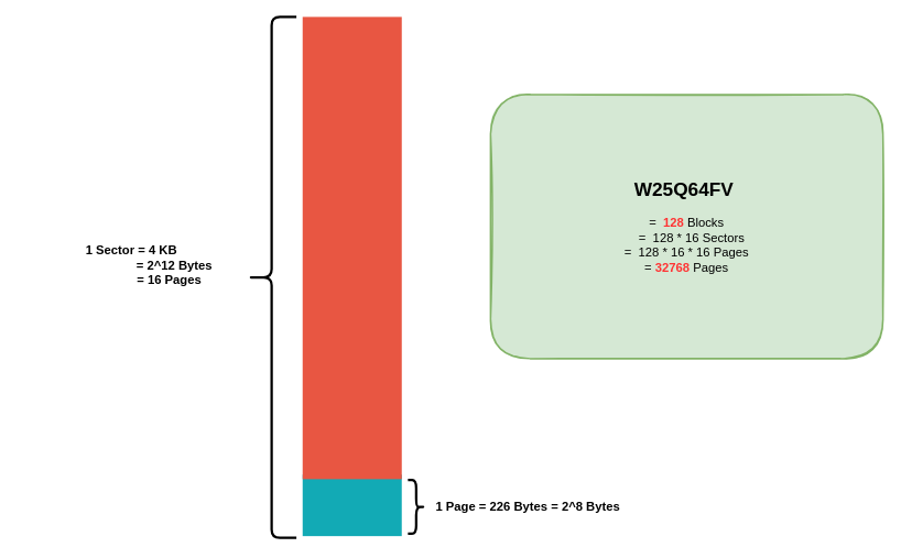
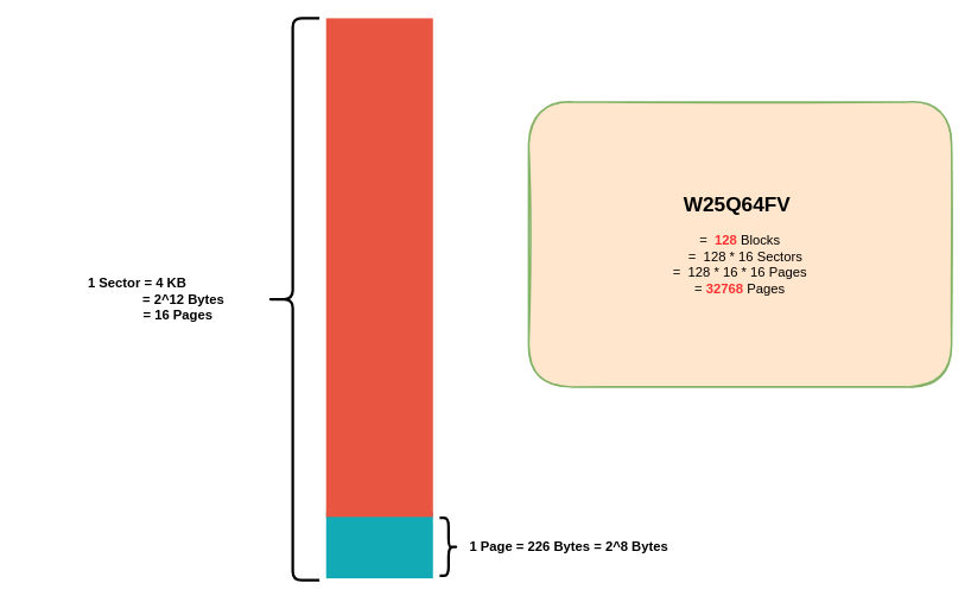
- <mxCell id="8" value="&lt;b style=&quot;font-size: 23px&quot;&gt;W25Q64FV&amp;nbsp; &lt;br&gt;&lt;/b&gt;&lt;br&gt;=&amp;nbsp; &lt;font color=&quot;#ff3333&quot;&gt;&lt;b&gt;128&lt;/b&gt;&lt;/font&gt; Blocks&lt;br&gt;&amp;nbsp; &amp;nbsp;=&amp;nbsp; 128 * 16 Sectors&lt;br&gt;=&amp;nbsp; 128 * 16 * 16 Pages&lt;br&gt;= &lt;font color=&quot;#ff3333&quot;&gt;&lt;b&gt;32768&lt;/b&gt;&lt;/font&gt; Pages" style="rounded=1;whiteSpace=wrap;html=1;strokeWidth=2;fillWeight=4;hachureGap=8;hachureAngle=45;sketch=1;fontSize=15;fillStyle=solid;fillColor=#d5e8d4;strokeColor=#82b366;" vertex="1" parent="1"><mxGeometry x="593" y="114" width="475" height="320" as="geometry" /></mxCell>
+ <mxCell id="8" value="&lt;b style=&quot;font-size: 23px&quot;&gt;W25Q64FV&amp;nbsp; &lt;br&gt;&lt;/b&gt;&lt;br&gt;=&amp;nbsp; &lt;font color=&quot;#ff3333&quot;&gt;&lt;b&gt;128&lt;/b&gt;&lt;/font&gt; Blocks&lt;br&gt;&amp;nbsp; &amp;nbsp;=&amp;nbsp; 128 * 16 Sectors&lt;br&gt;=&amp;nbsp; 128 * 16 * 16 Pages&lt;br&gt;= &lt;font color=&quot;#ff3333&quot;&gt;&lt;b&gt;32768&lt;/b&gt;&lt;/font&gt; Pages" style="rounded=1;whiteSpace=wrap;html=1;strokeWidth=2;fillWeight=4;hachureGap=8;hachureAngle=45;sketch=1;fontSize=15;fillStyle=solid;fillColor=#ffe6cc;strokeColor=#82b366;" vertex="1" parent="1"><mxGeometry x="593" y="114" width="475" height="320" as="geometry" /></mxCell>
- <mxCell id="5" value="1 Sector = 4 KB&lt;br&gt;&amp;nbsp; &amp;nbsp; &amp;nbsp; &amp;nbsp; &amp;nbsp; &amp;nbsp; &amp;nbsp; &amp;nbsp; &amp;nbsp; &amp;nbsp; &amp;nbsp; &amp;nbsp; &amp;nbsp;= 2^12 Bytes&lt;br&gt;&amp;nbsp; &amp;nbsp; &amp;nbsp; &amp;nbsp; &amp;nbsp; &amp;nbsp; &amp;nbsp; &amp;nbsp; &amp;nbsp; &amp;nbsp; &amp;nbsp; = 16 Pages" style="text;html=1;strokeColor=none;fillColor=none;align=center;verticalAlign=middle;whiteSpace=wrap;rounded=0;strokeWidth=4;fontSize=15;fontStyle=1" vertex="1" parent="1"><mxGeometry x="25" y="278" width="267" height="83" as="geometry" /></mxCell>
+ <mxCell id="5" value="1 Sector = 4 KB&lt;br&gt;&amp;nbsp; &amp;nbsp; &amp;nbsp; &amp;nbsp; &amp;nbsp; &amp;nbsp; &amp;nbsp; &amp;nbsp; &amp;nbsp; &amp;nbsp; &amp;nbsp; &amp;nbsp; &amp;nbsp;= 2^12 Bytes&lt;br&gt;&amp;nbsp; &amp;nbsp; &amp;nbsp; &amp;nbsp; &amp;nbsp; &amp;nbsp; &amp;nbsp; &amp;nbsp; &amp;nbsp; &amp;nbsp; &amp;nbsp; = 16 Pages" style="text;html=1;strokeColor=none;fillColor=none;align=center;verticalAlign=middle;whiteSpace=wrap;rounded=0;strokeWidth=4;fontSize=15;fontStyle=1" vertex="1" parent="1"><mxGeometry x="20" y="293" width="267" height="83" as="geometry" /></mxCell>
